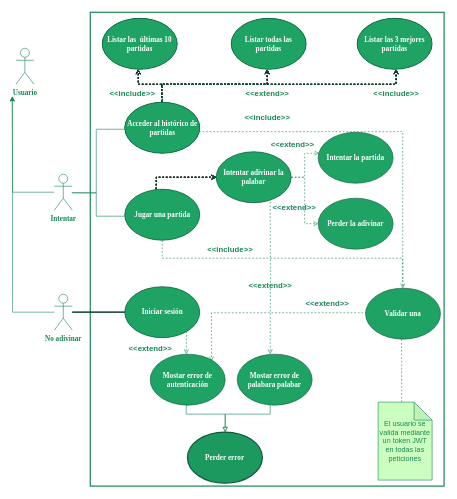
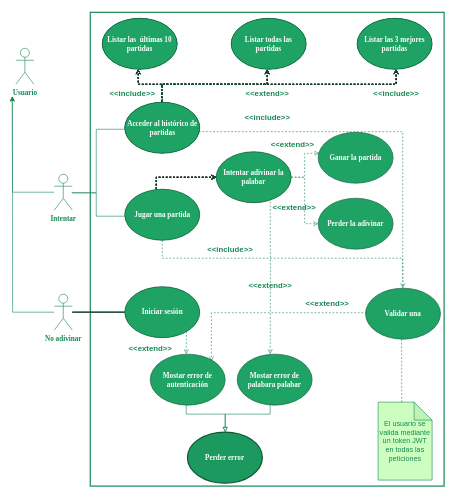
- <mxCell id="92" value="Intentar la partida" style="ellipse;fontFamily=Titillium Web;fontSource=https%3A%2F%2Ffonts.googleapis.com%2Fcss%3Ffamily%3DTitillium%2BWeb;fillColor=#1EA365;gradientColor=none;strokeColor=#105736;strokeWidth=1;fontSize=12;fontStyle=1;fontColor=#FFFFFF;labelBackgroundColor=none;labelBorderColor=none;whiteSpace=wrap;html=1;" vertex="1" parent="1"><mxGeometry x="530" y="220" width="125" height="85" as="geometry" /></mxCell>
+ <mxCell id="92" value="Ganar la partida" style="ellipse;fontFamily=Titillium Web;fontSource=https%3A%2F%2Ffonts.googleapis.com%2Fcss%3Ffamily%3DTitillium%2BWeb;fillColor=#1EA365;gradientColor=none;strokeColor=#105736;strokeWidth=1;fontSize=12;fontStyle=1;fontColor=#FFFFFF;labelBackgroundColor=none;labelBorderColor=none;whiteSpace=wrap;html=1;" vertex="1" parent="1"><mxGeometry x="530" y="220" width="125" height="85" as="geometry" /></mxCell>
